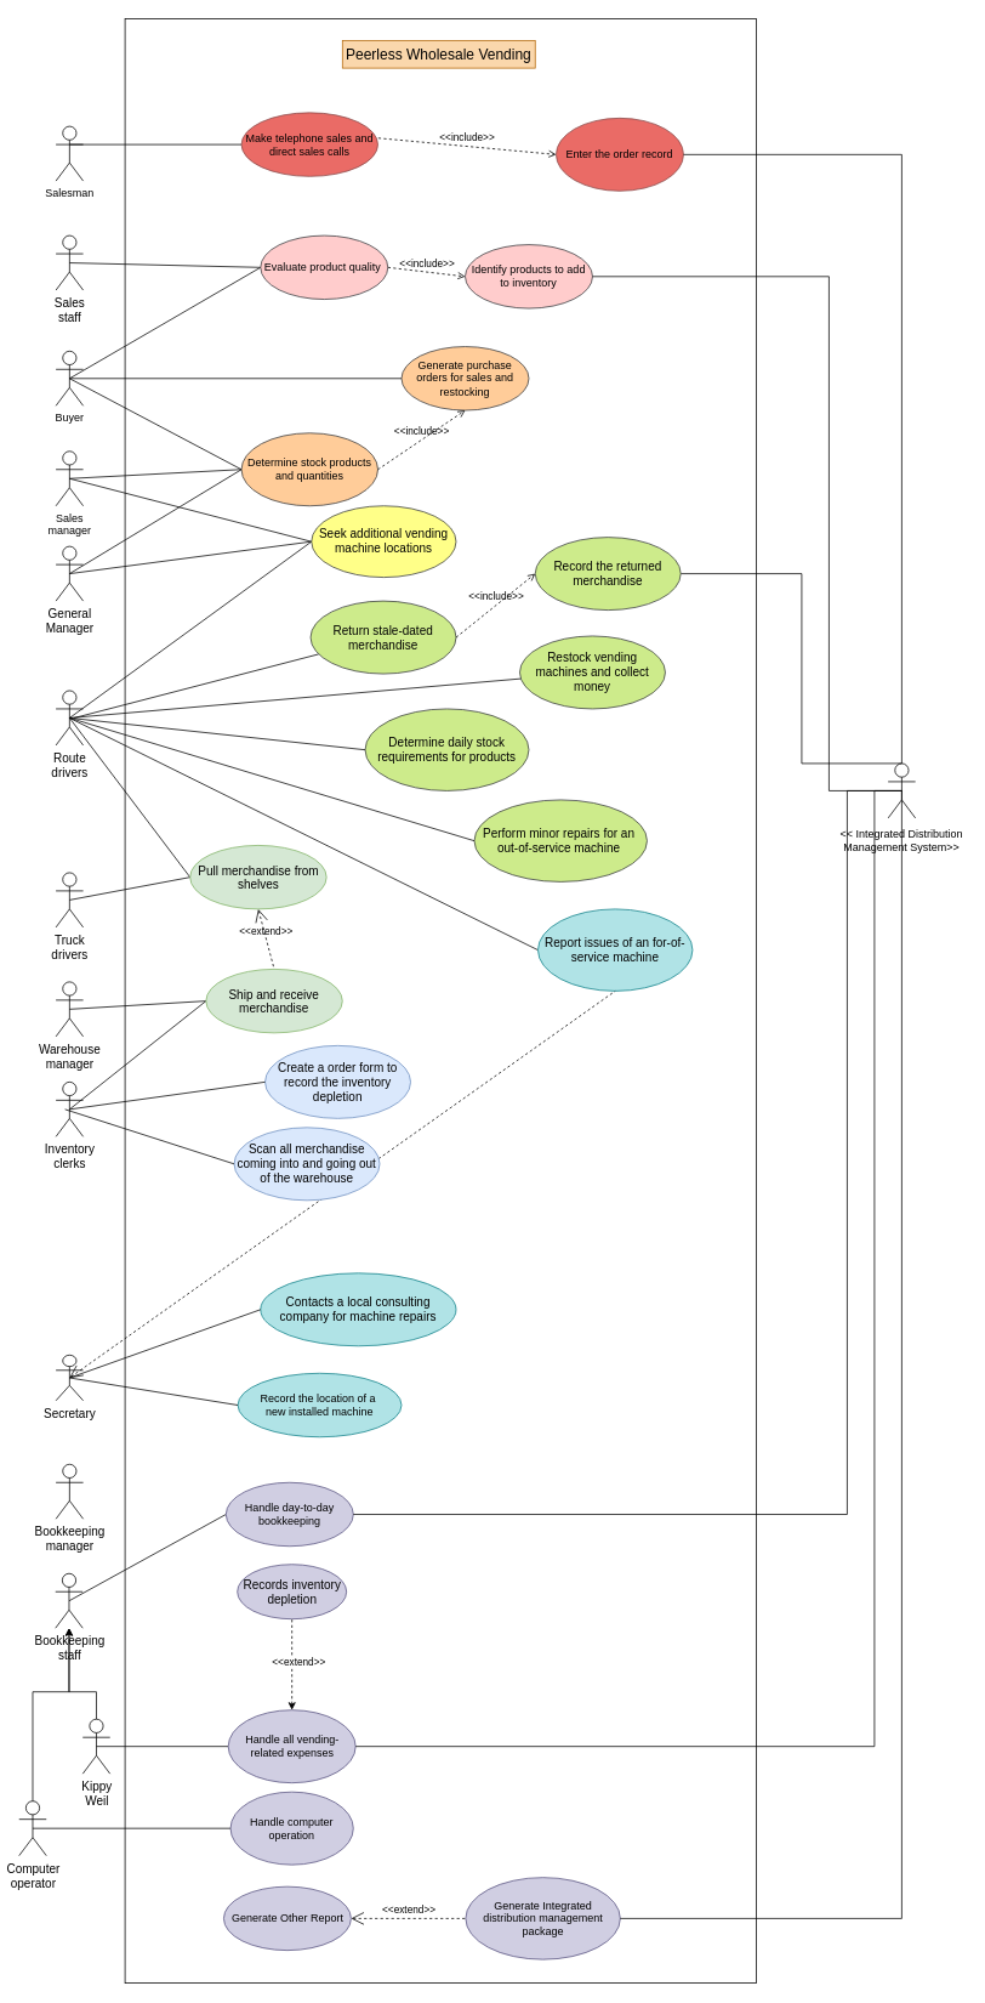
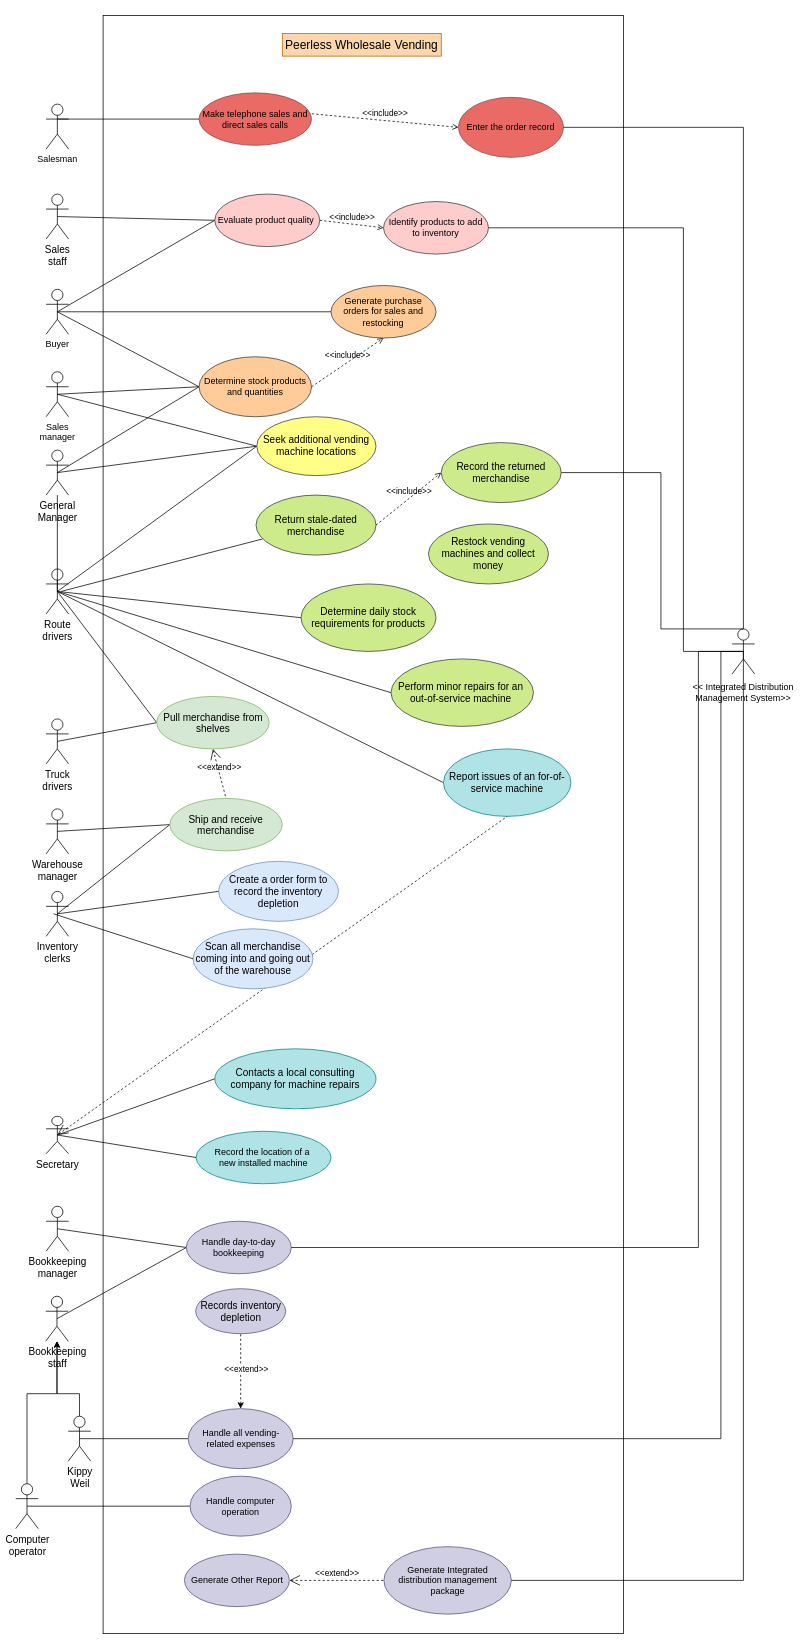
- <mxCell id="59" style="rounded=0;orthogonalLoop=1;jettySize=auto;html=1;exitX=0.5;exitY=0.5;exitDx=0;exitDy=0;exitPerimeter=0;endArrow=none;startFill=0;fontFamily=Helvetica;movable=0;resizable=0;rotatable=0;deletable=0;editable=0;locked=1;connectable=0;" parent="1" source="31" target="57" edge="1"><mxGeometry relative="1" as="geometry"><mxPoint x="106" y="818" as="sourcePoint" /><mxPoint x="341" y="748" as="targetPoint" /></mxGeometry></mxCell>
+ <mxCell id="59" style="rounded=0;orthogonalLoop=1;jettySize=auto;html=1;exitX=0.5;exitY=0.5;exitDx=0;exitDy=0;exitPerimeter=0;endArrow=none;startFill=0;fontFamily=Helvetica;movable=0;resizable=0;rotatable=0;deletable=0;editable=0;locked=1;connectable=0;" parent="1" source="31" target="25" edge="1"><mxGeometry relative="1" as="geometry"><mxPoint x="106" y="818" as="sourcePoint" /><mxPoint x="341" y="748" as="targetPoint" /></mxGeometry></mxCell>
+ <mxCell id="26" style="rounded=0;orthogonalLoop=1;jettySize=auto;html=1;exitX=0.5;exitY=0.5;exitDx=0;exitDy=0;exitPerimeter=0;entryX=0;entryY=0.5;entryDx=0;entryDy=0;fontFamily=Helvetica;endArrow=none;startFill=0;movable=0;resizable=0;rotatable=0;deletable=0;editable=0;locked=1;connectable=0;" parent="1" source="27" target="45" edge="1"><mxGeometry relative="1" as="geometry" /></mxCell>
